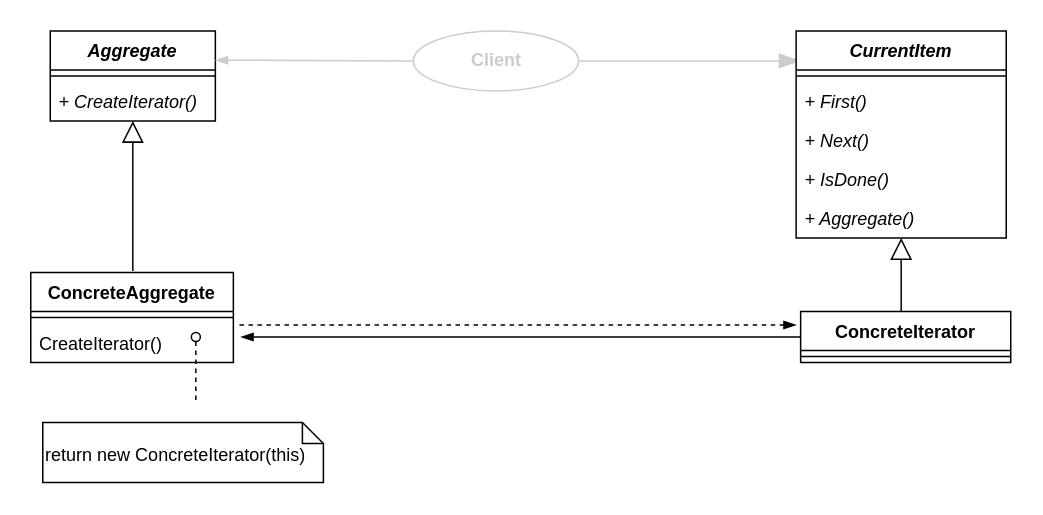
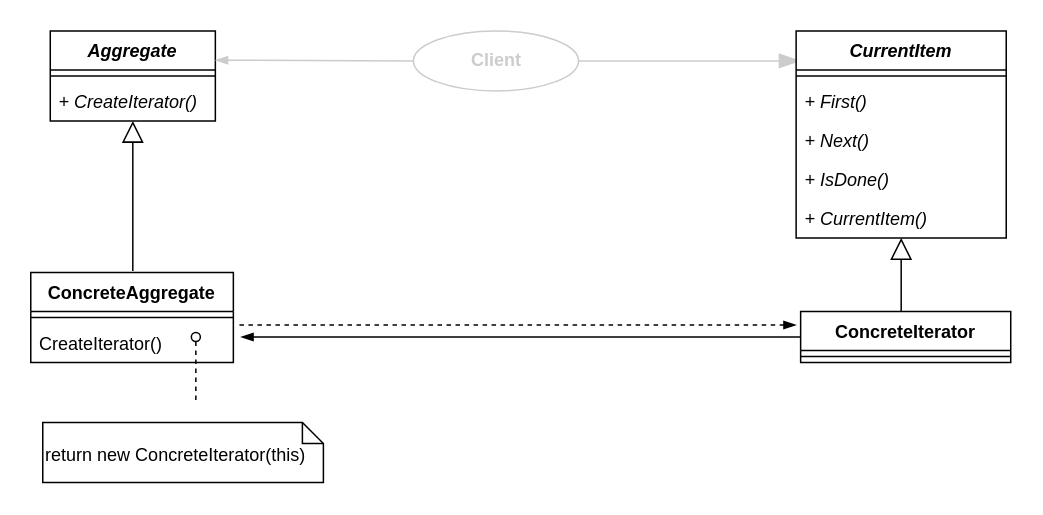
- <mxCell id="14" value="+ Aggregate()" style="text;strokeColor=none;fillColor=none;align=left;verticalAlign=top;spacingLeft=4;spacingRight=4;overflow=hidden;rotatable=0;points=[[0,0.5],[1,0.5]];portConstraint=eastwest;fontStyle=2" vertex="1" parent="9"><mxGeometry y="112" width="140" height="26" as="geometry" /></mxCell>
+ <mxCell id="14" value="+ CurrentItem()" style="text;strokeColor=none;fillColor=none;align=left;verticalAlign=top;spacingLeft=4;spacingRight=4;overflow=hidden;rotatable=0;points=[[0,0.5],[1,0.5]];portConstraint=eastwest;fontStyle=2" vertex="1" parent="9"><mxGeometry y="112" width="140" height="26" as="geometry" /></mxCell>
